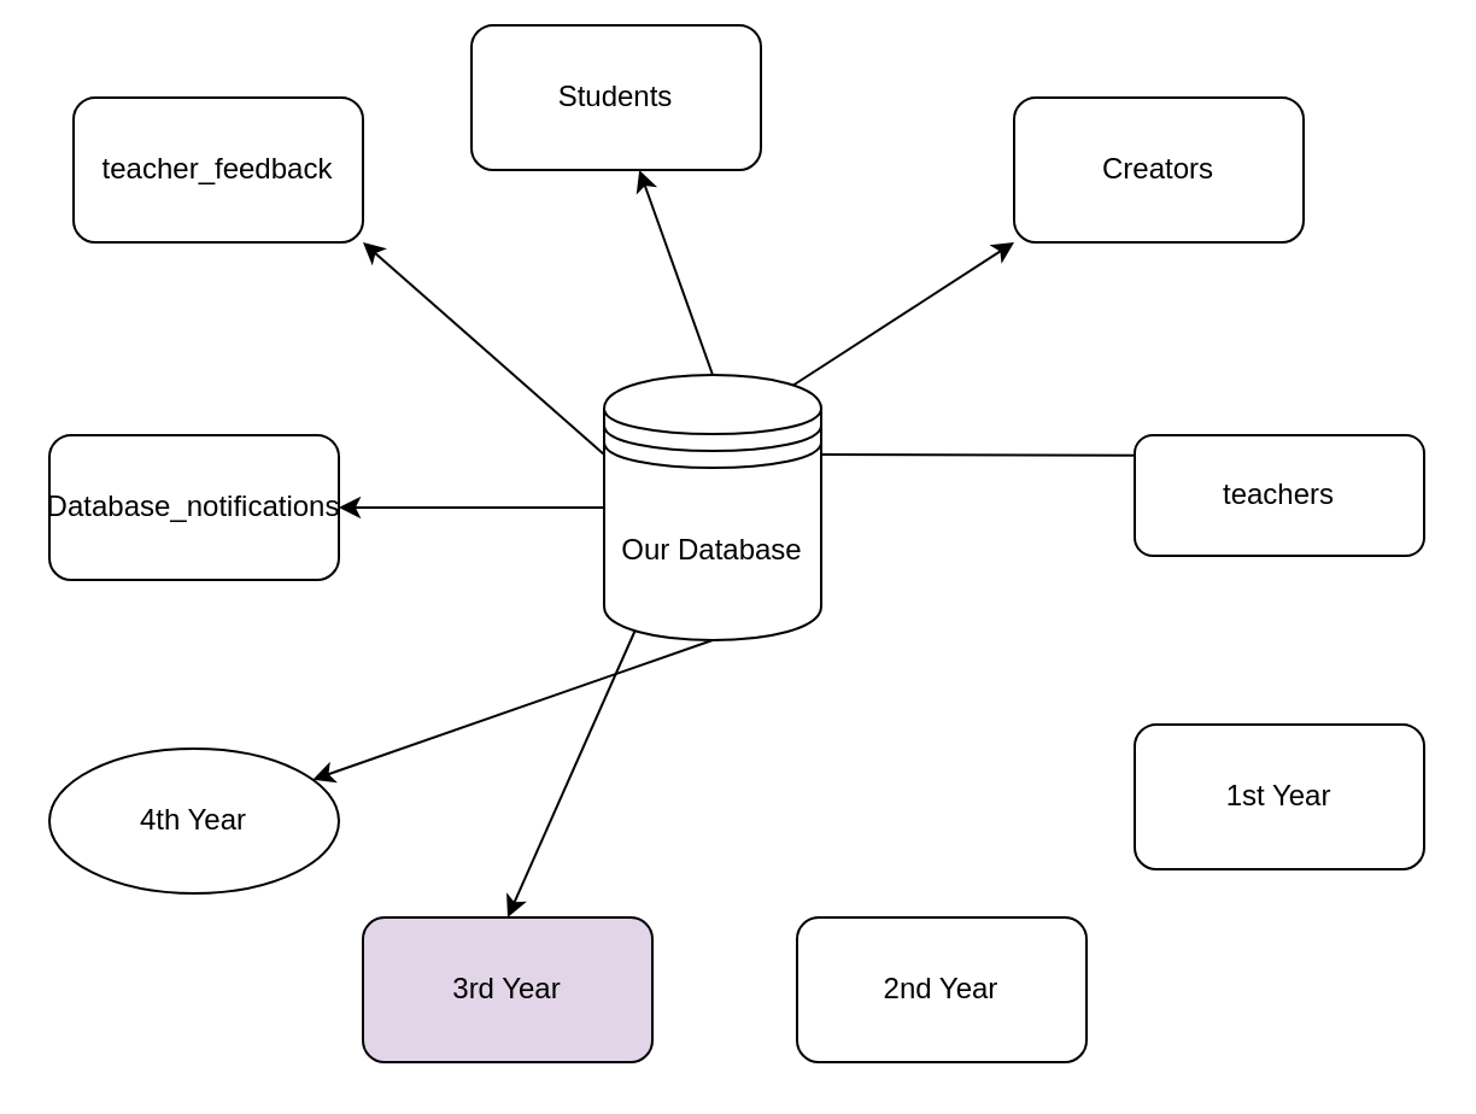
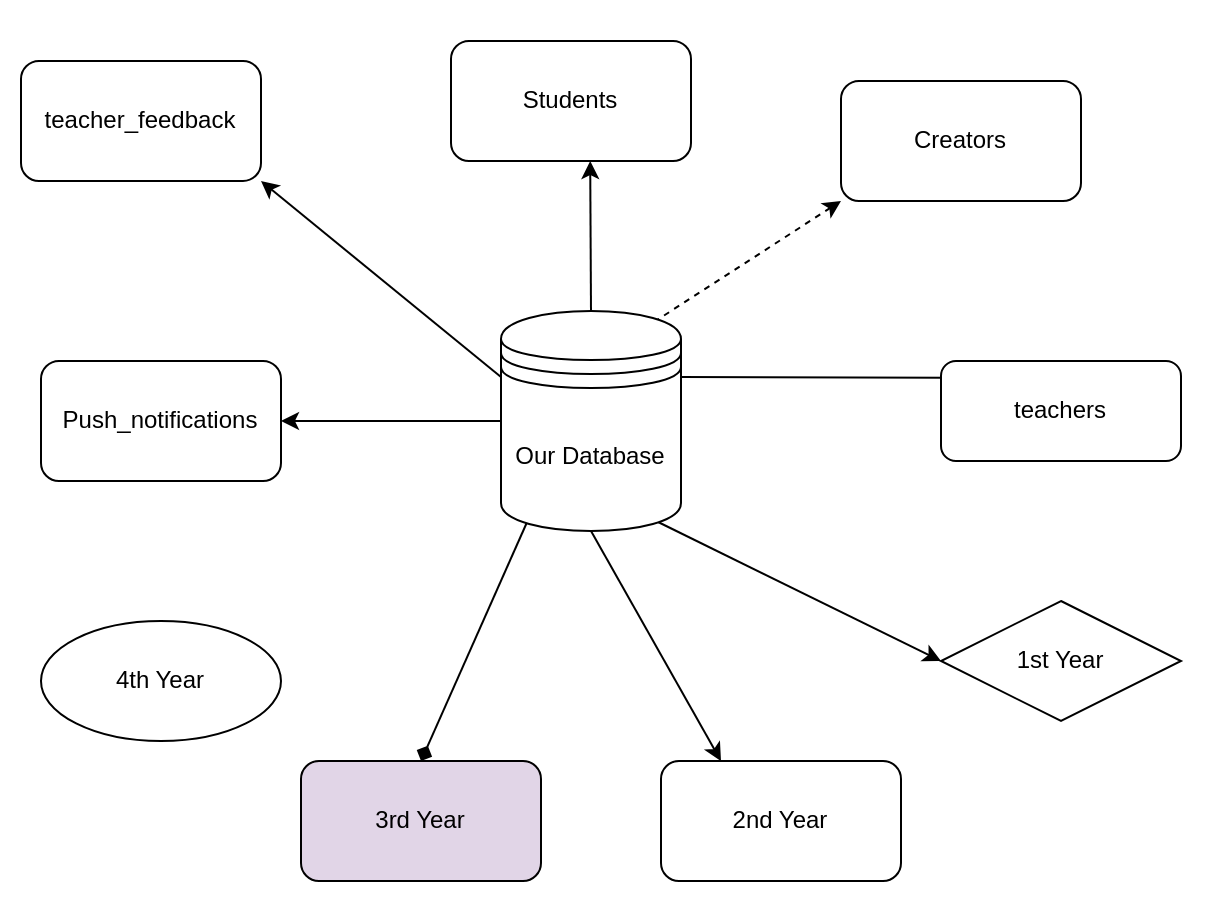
- <mxCell id="18" value="Students" style="rounded=1;whiteSpace=wrap;html=1;" vertex="1" parent="1"><mxGeometry x="195" y="10" width="120" height="60" as="geometry" /></mxCell>
+ <mxCell id="18" value="Students" style="rounded=1;whiteSpace=wrap;html=1;" vertex="1" parent="1"><mxGeometry x="225" y="20" width="120" height="60" as="geometry" /></mxCell>
- <mxCell id="13" value="teacher_feedback" style="rounded=1;whiteSpace=wrap;html=1;" vertex="1" parent="1"><mxGeometry x="30" y="40" width="120" height="60" as="geometry" /></mxCell>
+ <mxCell id="13" value="teacher_feedback" style="rounded=1;whiteSpace=wrap;html=1;" vertex="1" parent="1"><mxGeometry x="10" y="30" width="120" height="60" as="geometry" /></mxCell>
- <mxCell id="2" style="edgeStyle=none;html=1;exitX=0.85;exitY=0.05;exitDx=0;exitDy=0;exitPerimeter=0;entryX=0;entryY=1;entryDx=0;entryDy=0;" edge="1" parent="1" source="10" target="11"><mxGeometry relative="1" as="geometry" /></mxCell>
+ <mxCell id="2" style="edgeStyle=none;html=1;exitX=0.85;exitY=0.05;exitDx=0;exitDy=0;exitPerimeter=0;entryX=0;entryY=1;entryDx=0;entryDy=0;dashed=1;" edge="1" parent="1" source="10" target="11"><mxGeometry relative="1" as="geometry" /></mxCell>
- <mxCell id="16" value="Database_notifications" style="rounded=1;whiteSpace=wrap;html=1;" vertex="1" parent="1"><mxGeometry x="20" y="180" width="120" height="60" as="geometry" /></mxCell>
+ <mxCell id="16" value="Push_notifications" style="rounded=1;whiteSpace=wrap;html=1;" vertex="1" parent="1"><mxGeometry x="20" y="180" width="120" height="60" as="geometry" /></mxCell>
+ <mxCell id="4" style="edgeStyle=none;html=1;exitX=0.85;exitY=0.95;exitDx=0;exitDy=0;exitPerimeter=0;entryX=0;entryY=0.5;entryDx=0;entryDy=0;" edge="1" parent="1" source="10" target="12"><mxGeometry relative="1" as="geometry" /></mxCell>
- <mxCell id="5" style="edgeStyle=none;html=1;exitX=0.5;exitY=1;exitDx=0;exitDy=0;" edge="1" parent="1" source="10" target="14"><mxGeometry relative="1" as="geometry" /></mxCell>
+ <mxCell id="5" style="edgeStyle=none;html=1;exitX=0.5;exitY=1;exitDx=0;exitDy=0;entryX=0.25;entryY=0;entryDx=0;entryDy=0;" edge="1" parent="1" source="10" target="17"><mxGeometry relative="1" as="geometry" /></mxCell>
- <mxCell id="12" value="1st Year" style="rounded=1;whiteSpace=wrap;html=1;" vertex="1" parent="1"><mxGeometry x="470" y="300" width="120" height="60" as="geometry" /></mxCell>
+ <mxCell id="12" value="1st Year" style="rhombus;whiteSpace=wrap;html=1;" vertex="1" parent="1"><mxGeometry x="470" y="300" width="120" height="60" as="geometry" /></mxCell>
- <mxCell id="6" style="edgeStyle=none;html=1;exitX=0.15;exitY=0.95;exitDx=0;exitDy=0;exitPerimeter=0;entryX=0.5;entryY=0;entryDx=0;entryDy=0;" edge="1" parent="1" source="10" target="19"><mxGeometry relative="1" as="geometry" /></mxCell>
+ <mxCell id="6" style="edgeStyle=none;html=1;exitX=0.15;exitY=0.95;exitDx=0;exitDy=0;exitPerimeter=0;entryX=0.5;entryY=0;entryDx=0;entryDy=0;endArrow=diamond;" edge="1" parent="1" source="10" target="19"><mxGeometry relative="1" as="geometry" /></mxCell>
